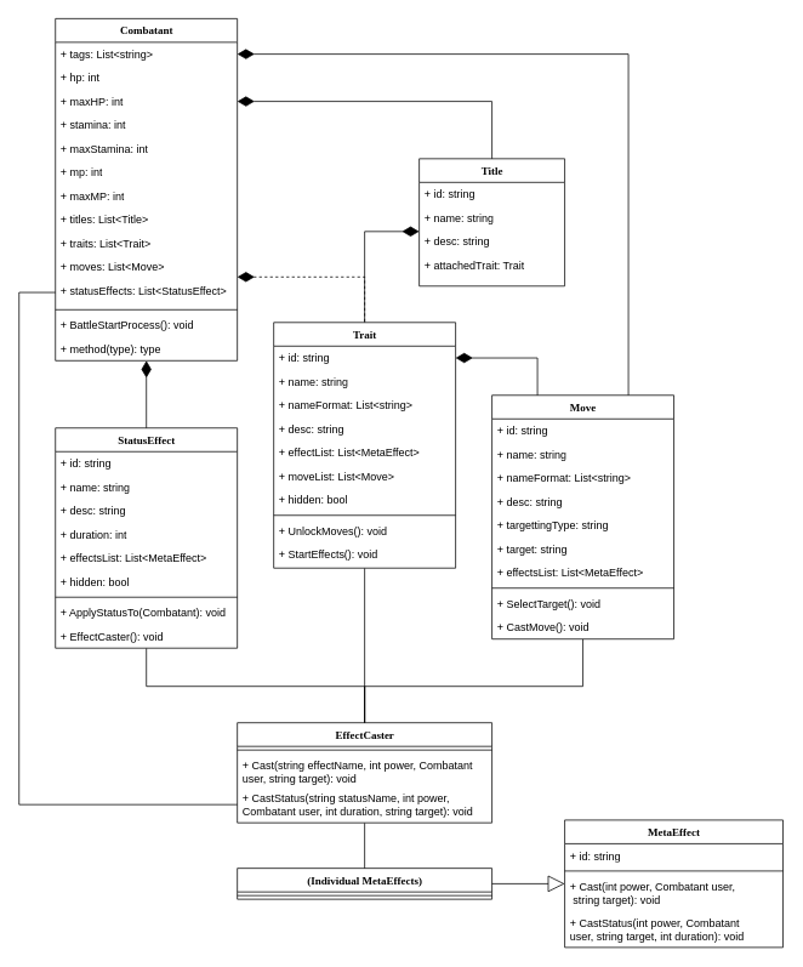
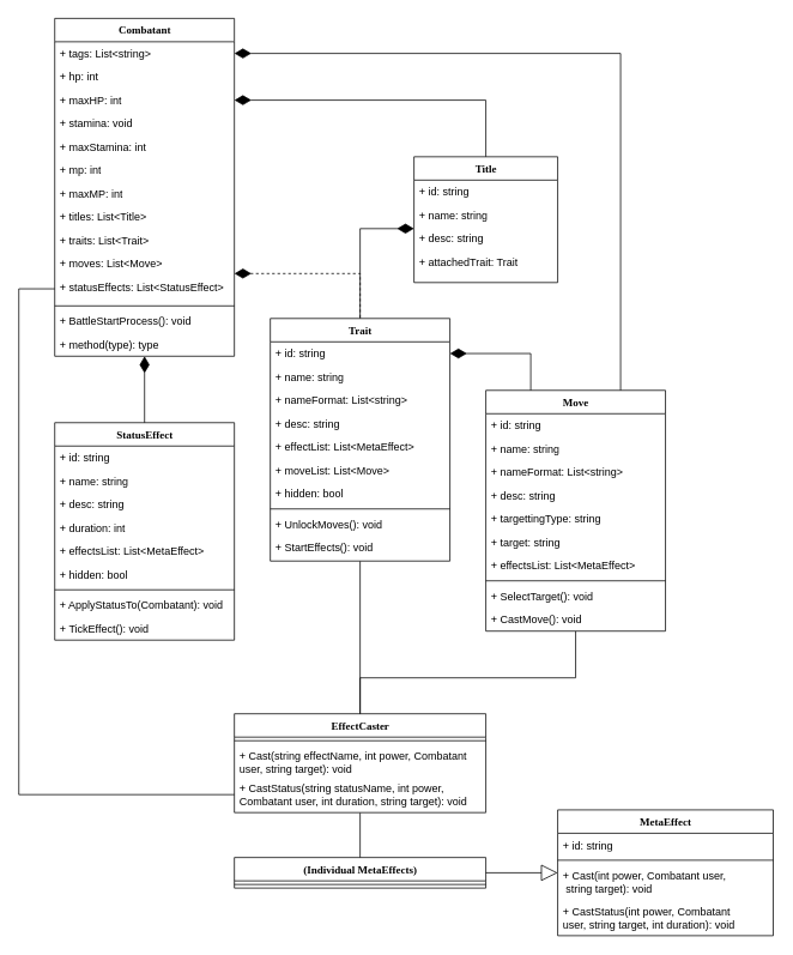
- <mxCell id="9" value="+ stamina: int" style="text;html=1;strokeColor=none;fillColor=none;align=left;verticalAlign=top;spacingLeft=4;spacingRight=4;whiteSpace=wrap;overflow=hidden;rotatable=0;points=[[0,0.5],[1,0.5]];portConstraint=eastwest;" parent="5" vertex="1"><mxGeometry y="104" width="200" height="26" as="geometry" /></mxCell>
+ <mxCell id="9" value="+ stamina: void" style="text;html=1;strokeColor=none;fillColor=none;align=left;verticalAlign=top;spacingLeft=4;spacingRight=4;whiteSpace=wrap;overflow=hidden;rotatable=0;points=[[0,0.5],[1,0.5]];portConstraint=eastwest;" parent="5" vertex="1"><mxGeometry y="104" width="200" height="26" as="geometry" /></mxCell>
- <mxCell id="66" value="+ EffectCaster(): void" style="text;html=1;strokeColor=none;fillColor=none;align=left;verticalAlign=top;spacingLeft=4;spacingRight=4;whiteSpace=wrap;overflow=hidden;rotatable=0;points=[[0,0.5],[1,0.5]];portConstraint=eastwest;" vertex="1" parent="57"><mxGeometry y="216" width="200" height="26" as="geometry" /></mxCell>
+ <mxCell id="66" value="+ TickEffect(): void" style="text;html=1;strokeColor=none;fillColor=none;align=left;verticalAlign=top;spacingLeft=4;spacingRight=4;whiteSpace=wrap;overflow=hidden;rotatable=0;points=[[0,0.5],[1,0.5]];portConstraint=eastwest;" vertex="1" parent="57"><mxGeometry y="216" width="200" height="26" as="geometry" /></mxCell>
- <mxCell id="56" style="edgeStyle=orthogonalEdgeStyle;rounded=0;orthogonalLoop=1;jettySize=auto;html=1;entryX=0.5;entryY=0;entryDx=0;entryDy=0;startArrow=none;startFill=0;endArrow=none;endFill=0;startSize=16;endSize=16;strokeWidth=1;" edge="1" parent="1" source="57" target="68"><mxGeometry relative="1" as="geometry"><Array as="points"><mxPoint x="160" y="754" /><mxPoint x="400" y="754" /></Array></mxGeometry></mxCell>
